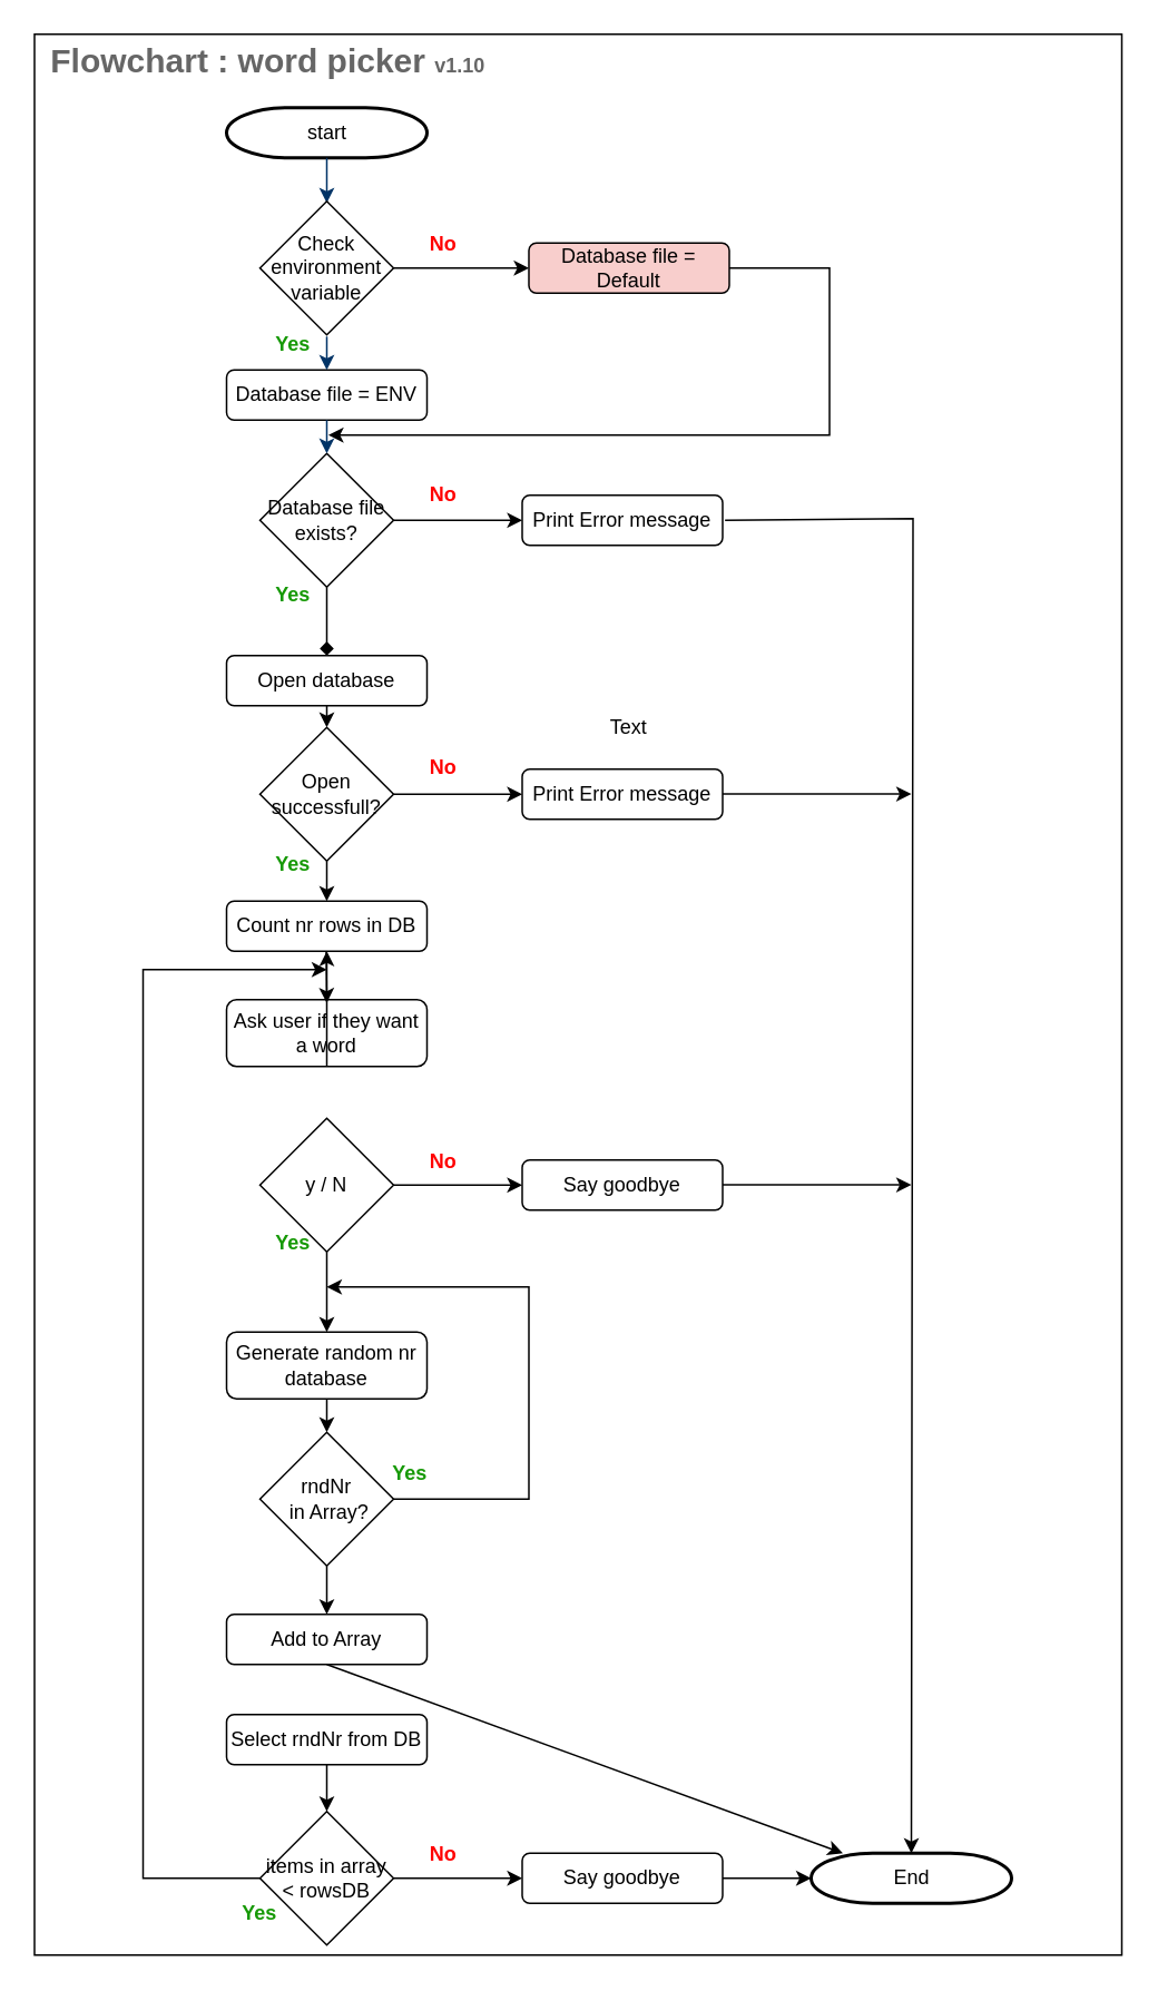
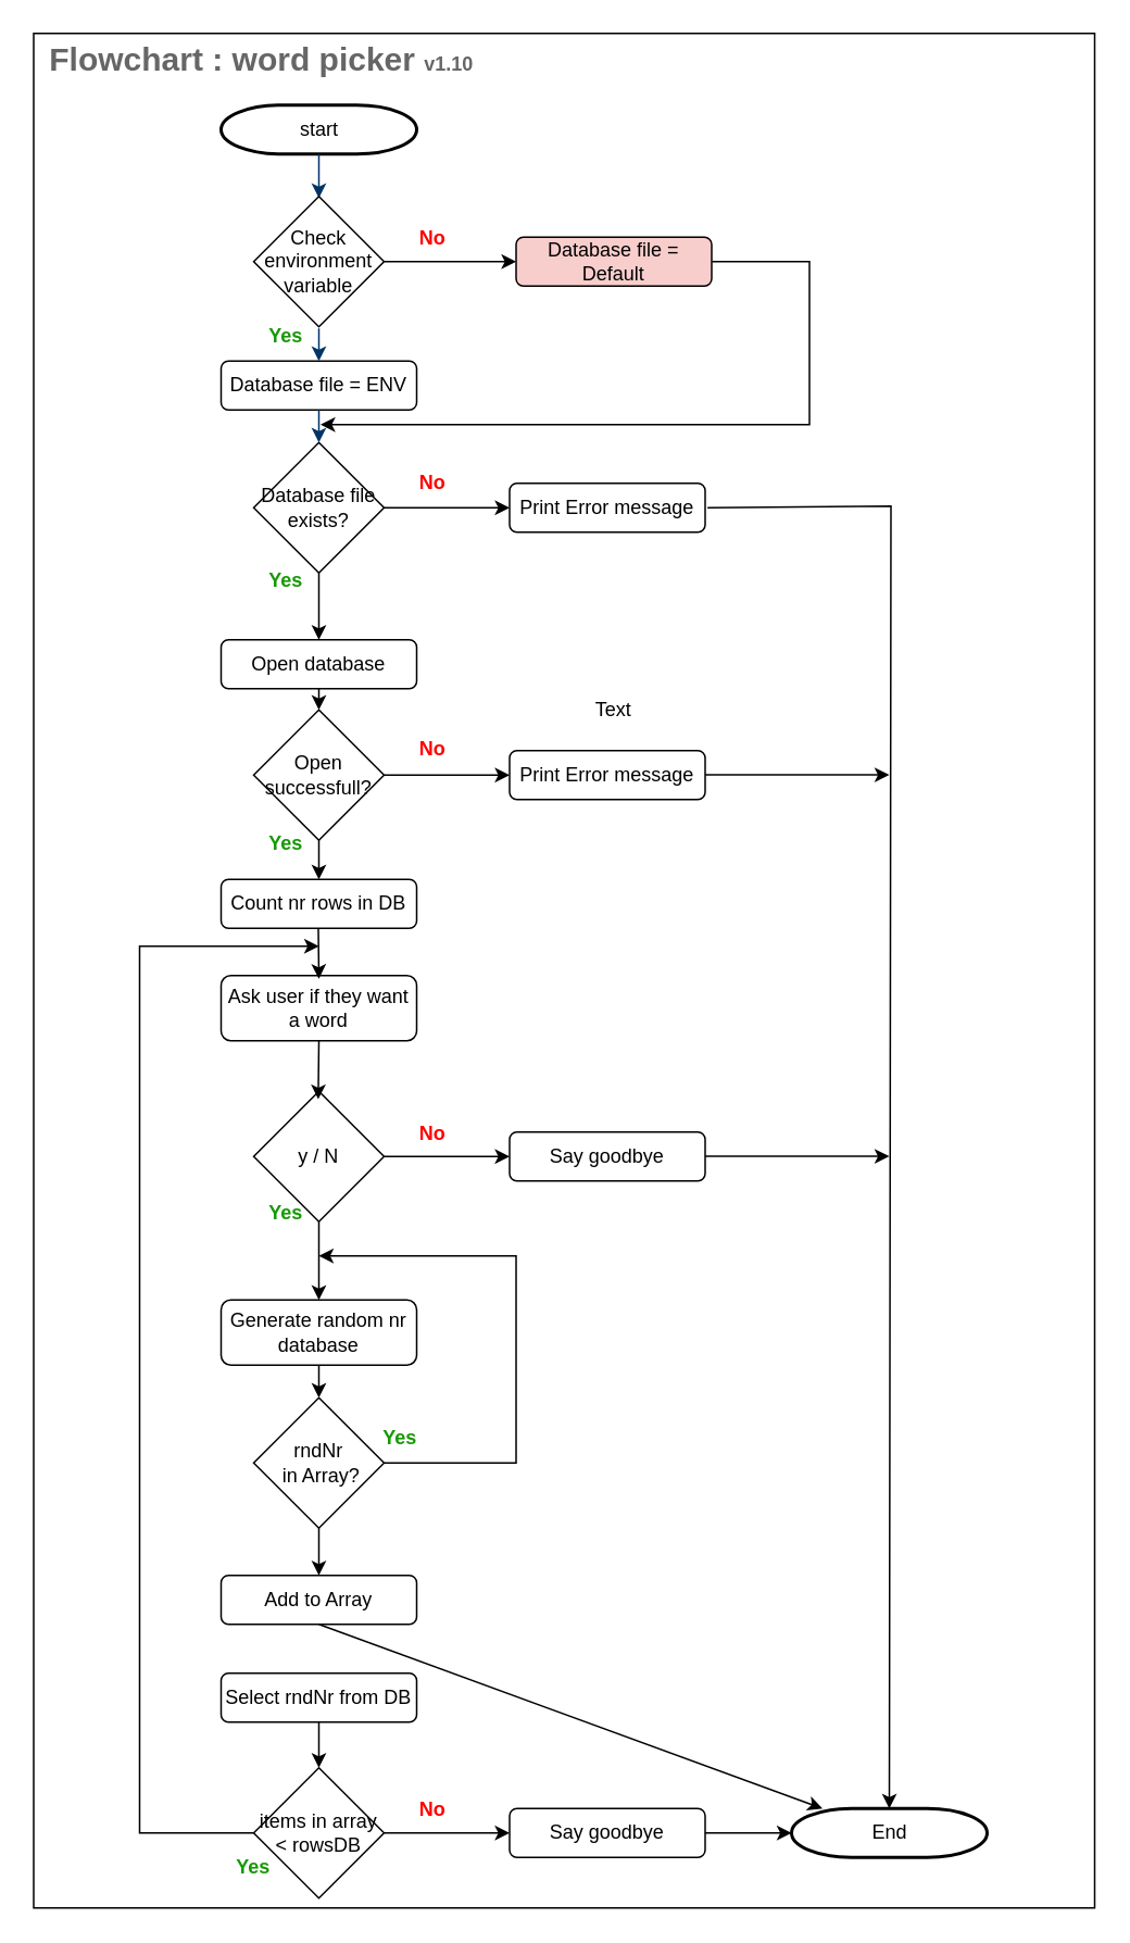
- <mxCell id="22" value="" style="endArrow=diamond;html=1;rounded=0;exitX=0.5;exitY=1;exitDx=0;exitDy=0;entryX=0.5;entryY=0;entryDx=0;entryDy=0;" parent="1" source="6" target="16" edge="1"><mxGeometry width="50" height="50" relative="1" as="geometry"><mxPoint x="605" y="440" as="sourcePoint" /><mxPoint x="655" y="390" as="targetPoint" /></mxGeometry></mxCell>
+ <mxCell id="22" value="" style="endArrow=classic;html=1;rounded=0;exitX=0.5;exitY=1;exitDx=0;exitDy=0;entryX=0.5;entryY=0;entryDx=0;entryDy=0;" parent="1" source="6" target="16" edge="1"><mxGeometry width="50" height="50" relative="1" as="geometry"><mxPoint x="605" y="440" as="sourcePoint" /><mxPoint x="655" y="390" as="targetPoint" /></mxGeometry></mxCell>
- <mxCell id="26" value="" style="endArrow=classic;html=1;rounded=0;exitX=0.5;exitY=1;exitDx=0;exitDy=0;" parent="1" source="13" target="8" edge="1"><mxGeometry width="50" height="50" relative="1" as="geometry"><mxPoint x="215" y="430" as="sourcePoint" /><mxPoint x="215" y="480" as="targetPoint" /></mxGeometry></mxCell>
+ <mxCell id="26" value="" style="endArrow=classic;html=1;rounded=0;exitX=0.5;exitY=1;exitDx=0;exitDy=0;entryX=0.495;entryY=0.061;entryDx=0;entryDy=0;entryPerimeter=0;" parent="1" source="13" target="14" edge="1"><mxGeometry width="50" height="50" relative="1" as="geometry"><mxPoint x="215" y="430" as="sourcePoint" /><mxPoint x="215" y="480" as="targetPoint" /></mxGeometry></mxCell>
